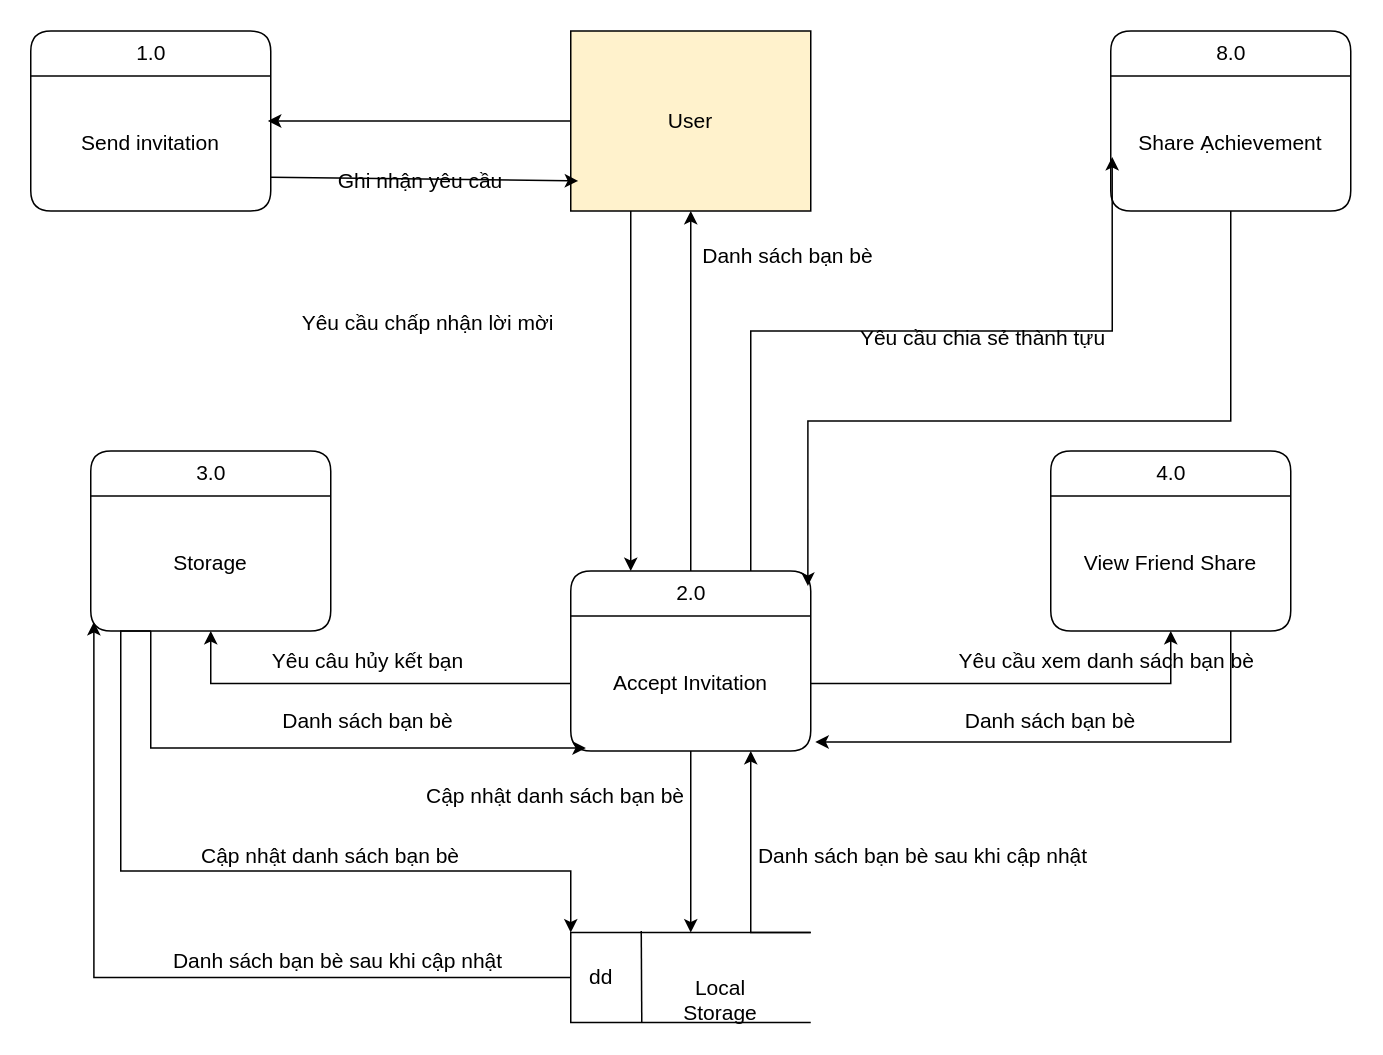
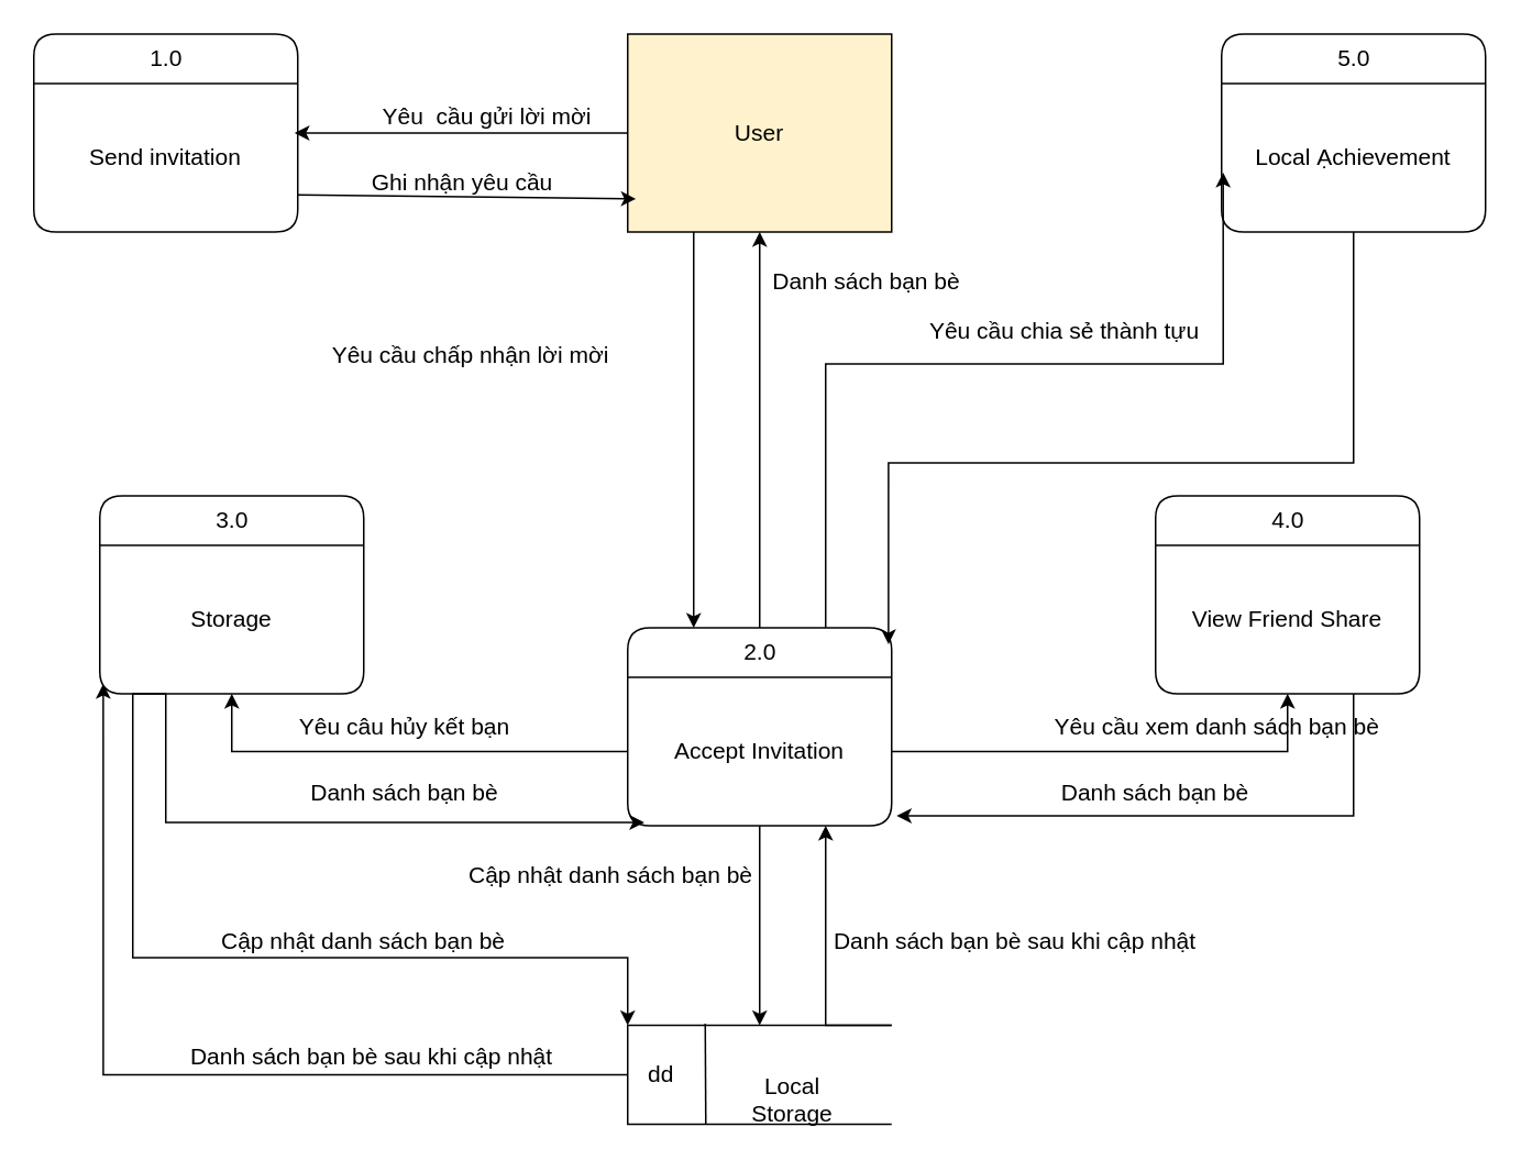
- <mxCell id="11" value="8.0" style="swimlane;childLayout=stackLayout;horizontal=1;startSize=30;horizontalStack=0;rounded=1;fontSize=14;fontStyle=0;strokeWidth=1;resizeParent=0;resizeLast=1;shadow=0;dashed=0;align=center;html=1;" vertex="1" parent="1"><mxGeometry x="740" y="20" width="160" height="120" as="geometry" /></mxCell>
+ <mxCell id="11" value="5.0" style="swimlane;childLayout=stackLayout;horizontal=1;startSize=30;horizontalStack=0;rounded=1;fontSize=14;fontStyle=0;strokeWidth=1;resizeParent=0;resizeLast=1;shadow=0;dashed=0;align=center;html=1;" vertex="1" parent="1"><mxGeometry x="740" y="20" width="160" height="120" as="geometry" /></mxCell>
+ <mxCell id="21" value="Yêu&amp;nbsp; cầu gửi lời mời" style="text;html=1;strokeColor=none;fillColor=none;align=center;verticalAlign=middle;whiteSpace=wrap;rounded=0;fontSize=14;" vertex="1" parent="1"><mxGeometry x="230" y="60" width="130" height="20" as="geometry" /></mxCell>
- <mxCell id="12" value="Share Ạchievement" style="text;html=1;strokeColor=none;fillColor=none;align=center;verticalAlign=middle;whiteSpace=wrap;rounded=0;fontSize=14;" vertex="1" parent="11"><mxGeometry y="30" width="160" height="90" as="geometry" /></mxCell>
+ <mxCell id="12" value="Local Ạchievement" style="text;html=1;strokeColor=none;fillColor=none;align=center;verticalAlign=middle;whiteSpace=wrap;rounded=0;fontSize=14;" vertex="1" parent="11"><mxGeometry y="30" width="160" height="90" as="geometry" /></mxCell>
- <mxCell id="23" value="Ghi nhận yêu cầu" style="text;html=1;strokeColor=none;fillColor=none;align=center;verticalAlign=middle;whiteSpace=wrap;rounded=0;fontSize=14;" vertex="1" parent="1"><mxGeometry x="210" y="110" width="140" height="20" as="geometry" /></mxCell>
+ <mxCell id="23" value="Ghi nhận yêu cầu" style="text;html=1;strokeColor=none;fillColor=none;align=center;verticalAlign=middle;whiteSpace=wrap;rounded=0;fontSize=14;" vertex="1" parent="1"><mxGeometry x="210" y="100" width="140" height="20" as="geometry" /></mxCell>
- <mxCell id="24" value="Yêu cầu chia sẻ thành tựu" style="text;html=1;strokeColor=none;fillColor=none;align=center;verticalAlign=middle;whiteSpace=wrap;rounded=0;fontSize=14;" vertex="1" parent="1"><mxGeometry x="560" y="215" width="190" height="20" as="geometry" /></mxCell>
+ <mxCell id="24" value="Yêu cầu chia sẻ thành tựu" style="text;html=1;strokeColor=none;fillColor=none;align=center;verticalAlign=middle;whiteSpace=wrap;rounded=0;fontSize=14;" vertex="1" parent="1"><mxGeometry x="550" y="190" width="190" height="20" as="geometry" /></mxCell>
